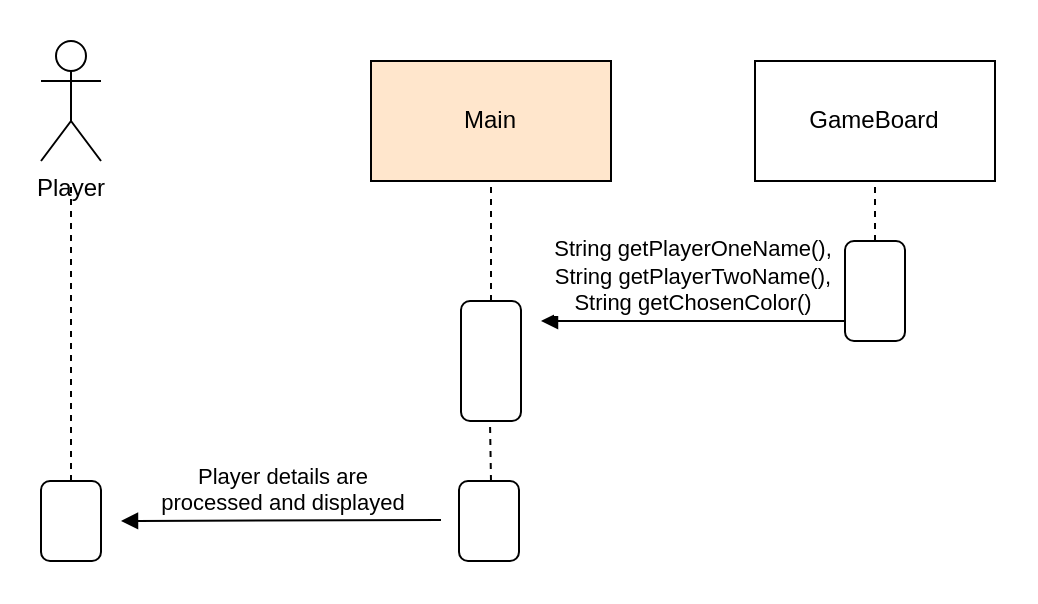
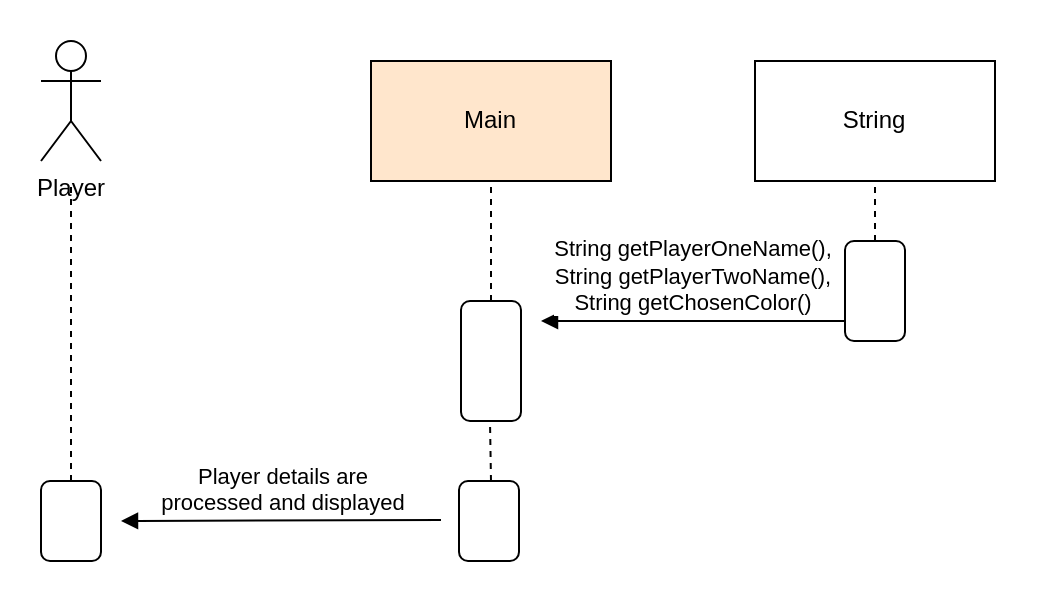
- <mxCell id="3" value="GameBoard" style="rounded=0;whiteSpace=wrap;html=1;" parent="1" vertex="1"><mxGeometry x="377" y="30" width="120" height="60" as="geometry" /></mxCell>
+ <mxCell id="3" value="String" style="rounded=0;whiteSpace=wrap;html=1;" parent="1" vertex="1"><mxGeometry x="377" y="30" width="120" height="60" as="geometry" /></mxCell>
